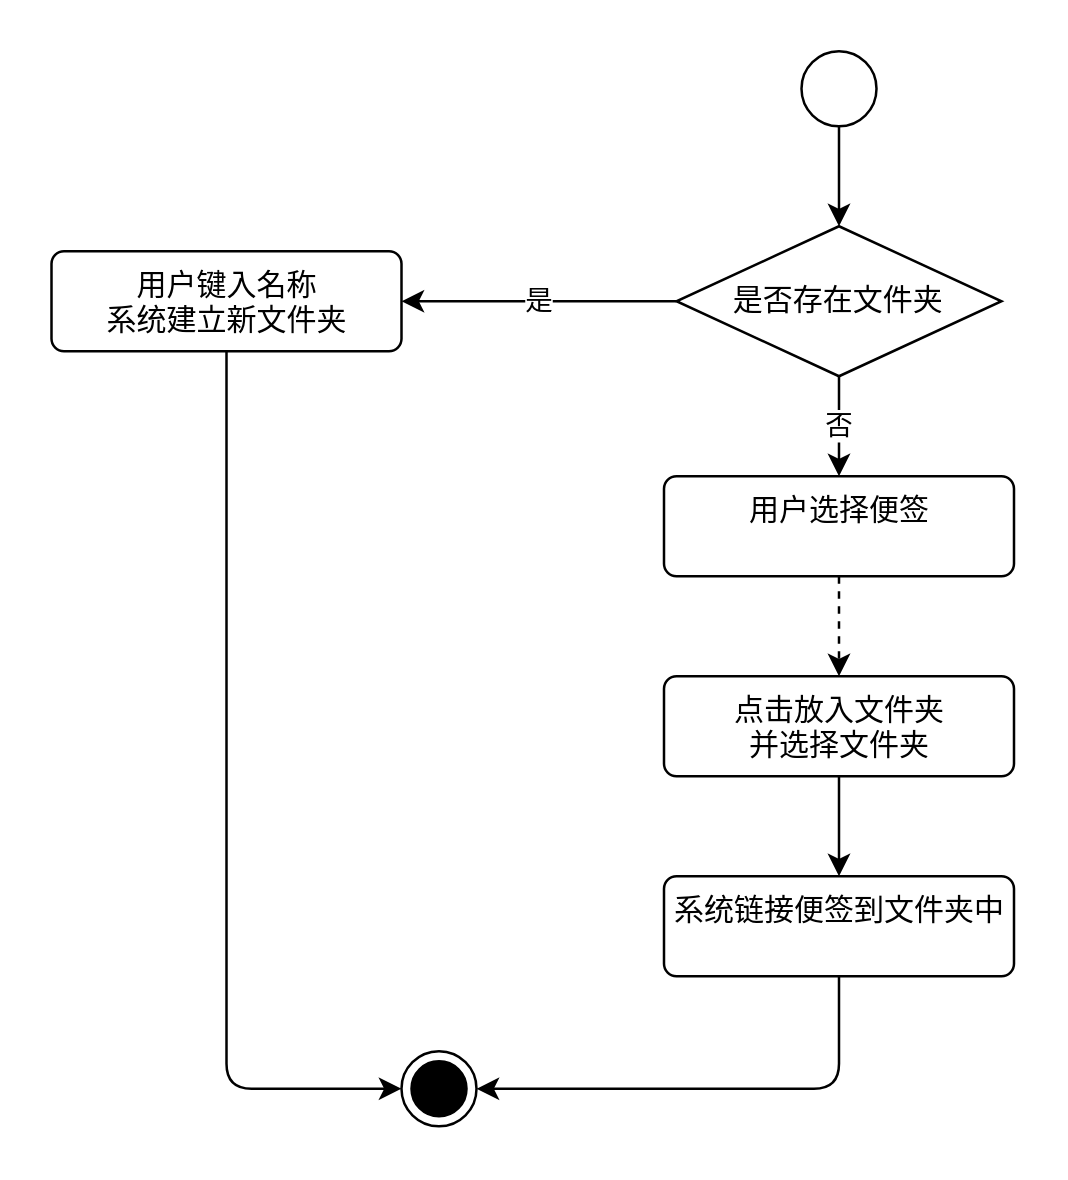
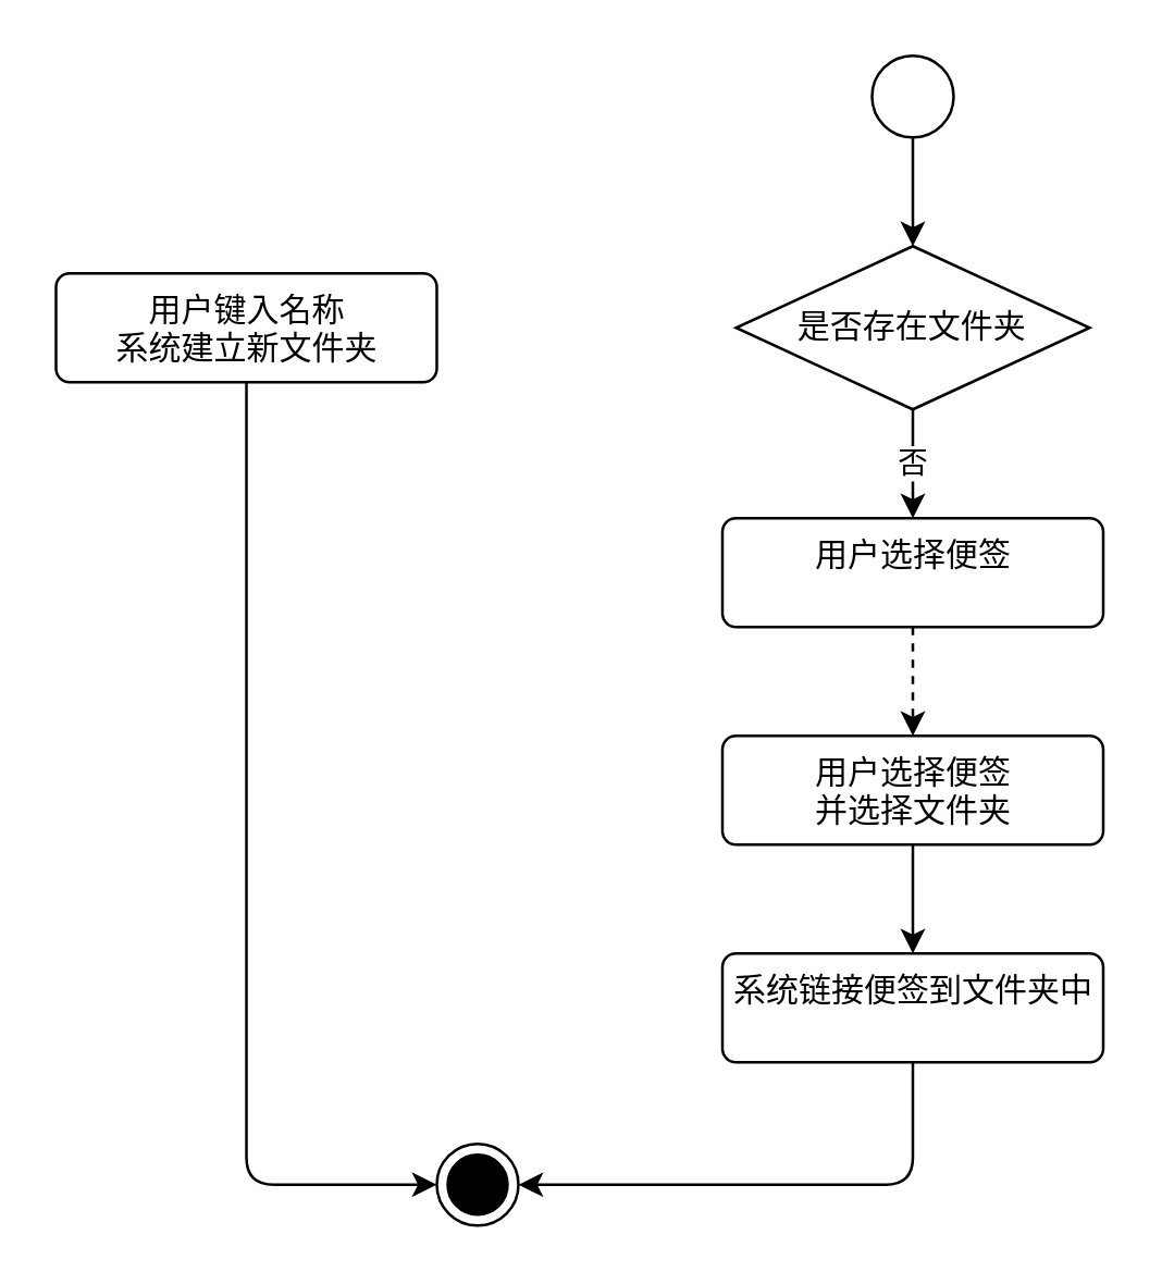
- <mxCell id="4" value="是" style="edgeStyle=none;html=1;" edge="1" parent="1" source="6" target="8"><mxGeometry relative="1" as="geometry" /></mxCell>
- <mxCell id="12" value="点击放入文件夹&lt;br&gt;并选择文件夹" style="html=1;align=center;verticalAlign=top;rounded=1;absoluteArcSize=1;arcSize=10;dashed=0;" vertex="1" parent="1"><mxGeometry x="265" y="270" width="140" height="40" as="geometry" /></mxCell>
+ <mxCell id="12" value="用户选择便签&lt;br&gt;并选择文件夹" style="html=1;align=center;verticalAlign=top;rounded=1;absoluteArcSize=1;arcSize=10;dashed=0;" vertex="1" parent="1"><mxGeometry x="265" y="270" width="140" height="40" as="geometry" /></mxCell>
